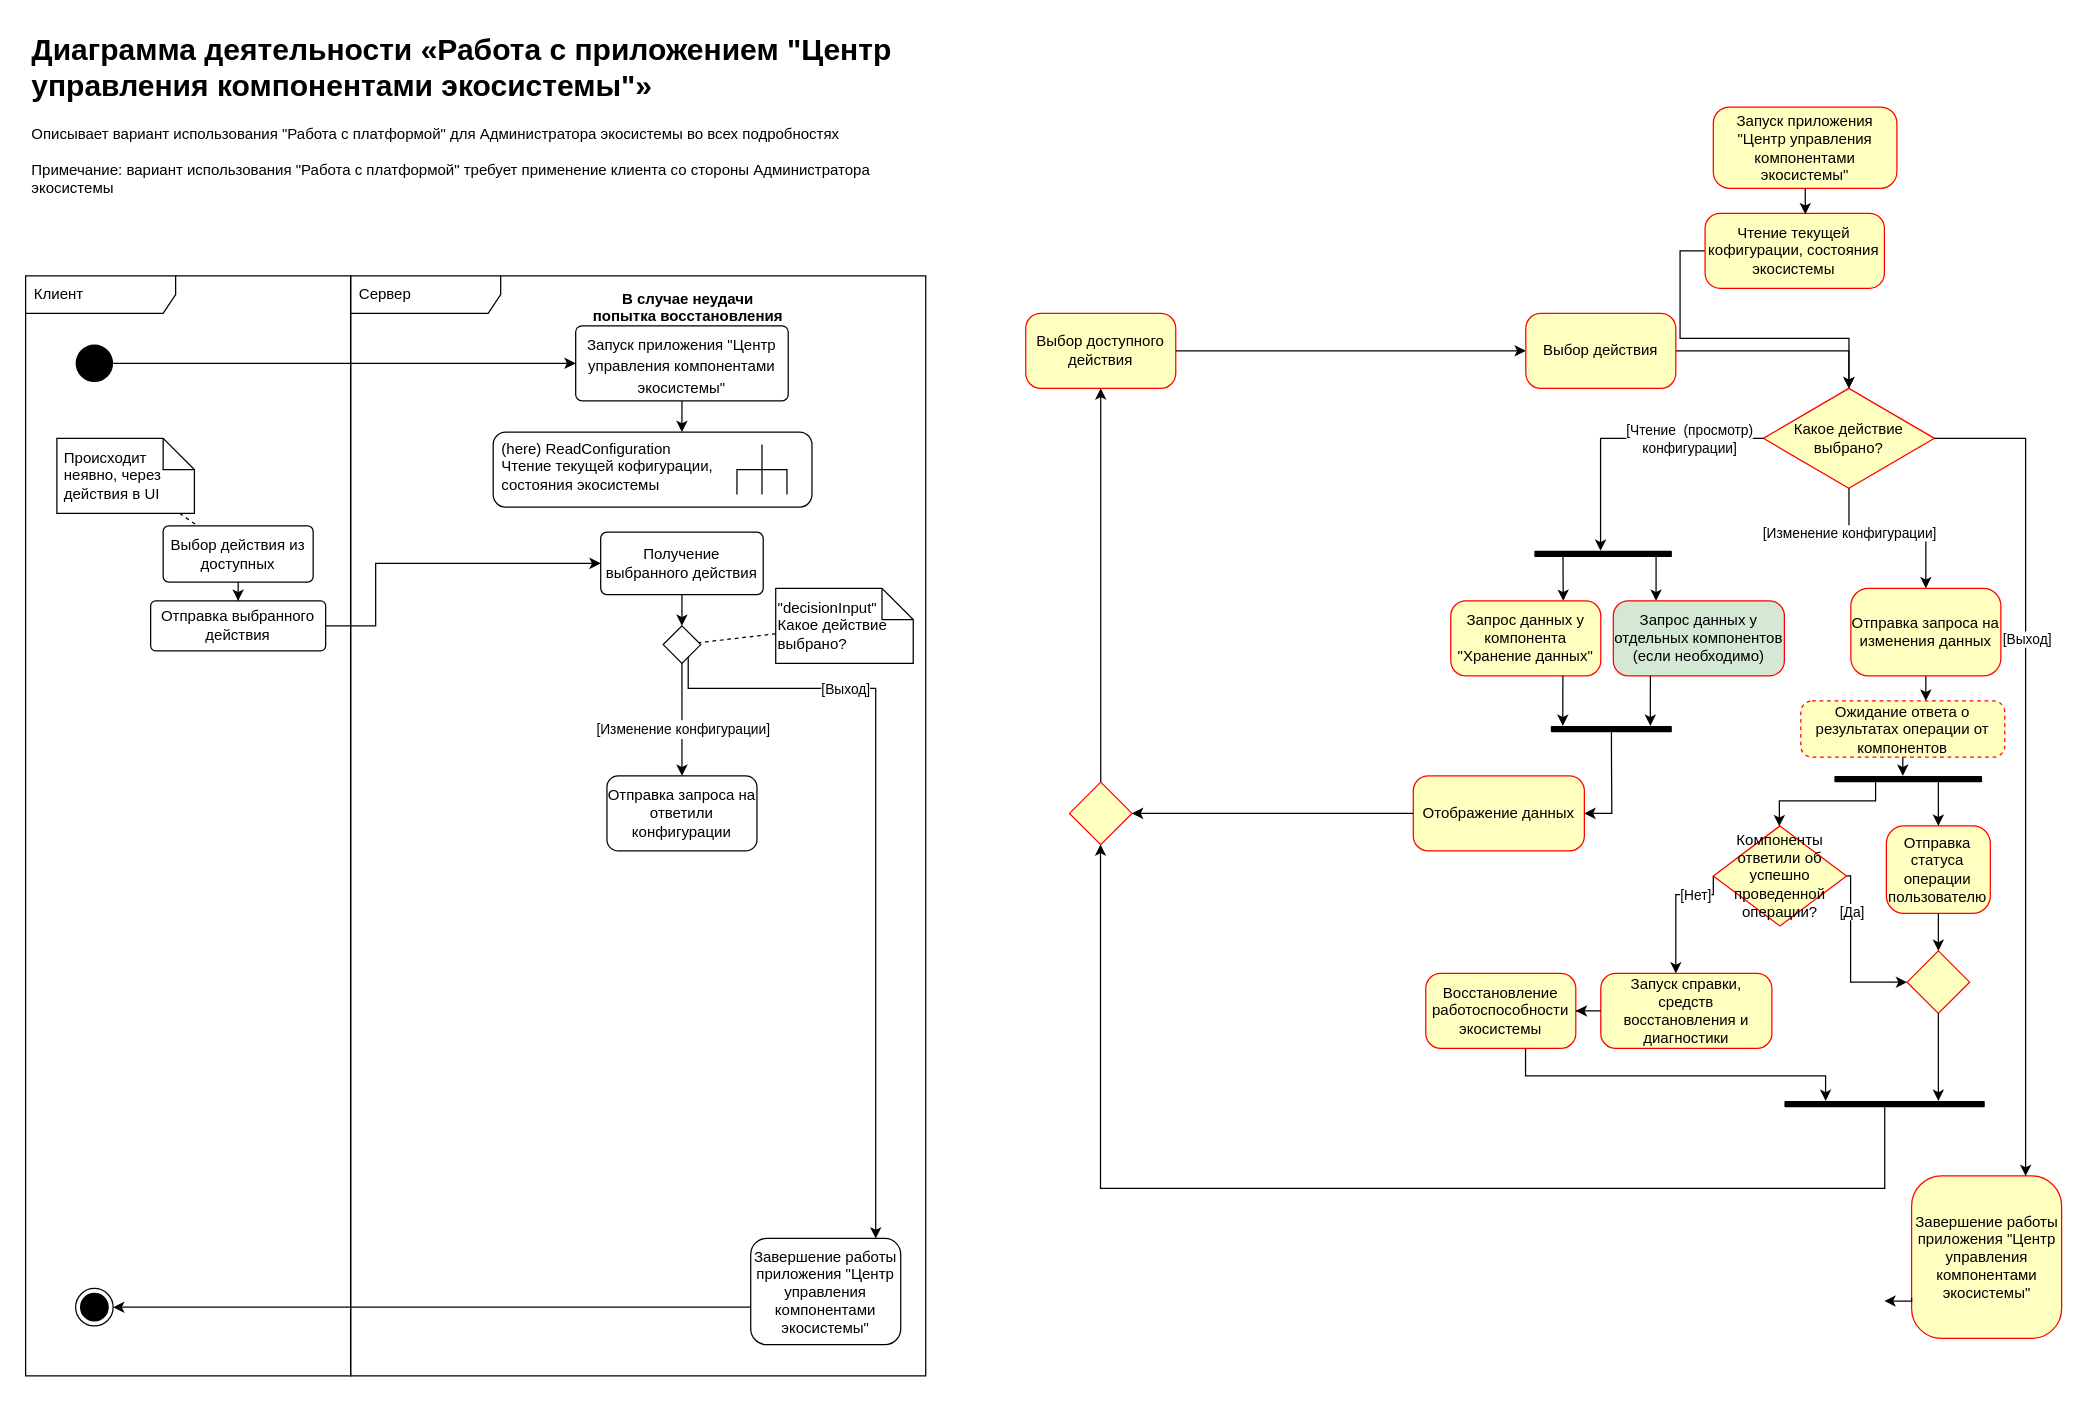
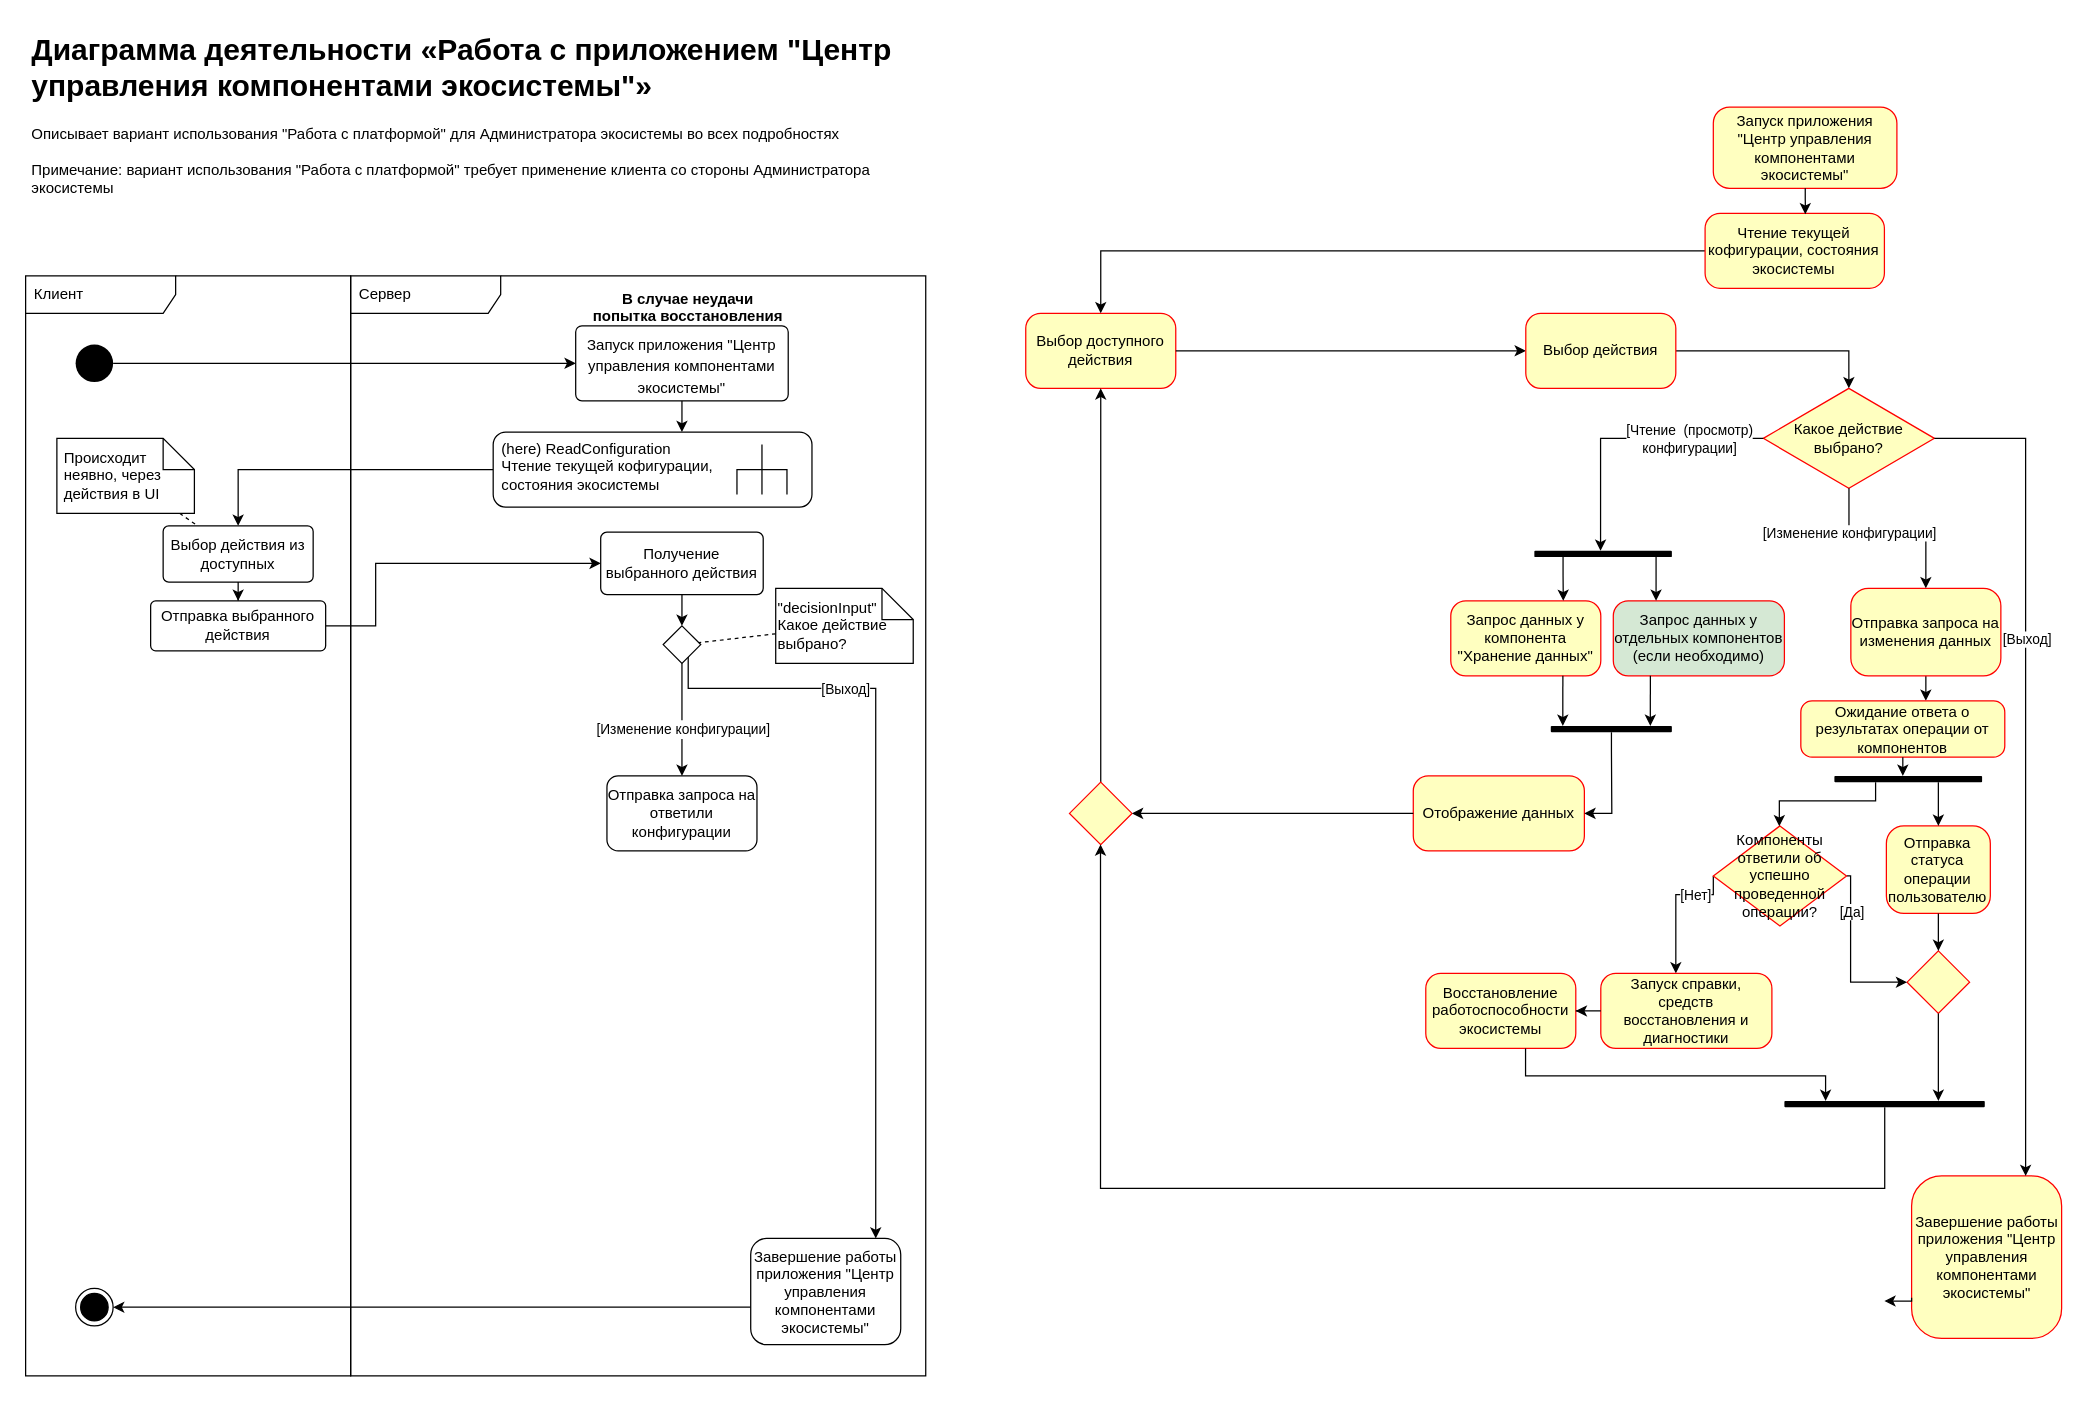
- <mxCell id="24" style="edgeStyle=orthogonalEdgeStyle;rounded=0;orthogonalLoop=1;jettySize=auto;html=1;exitX=0;exitY=0.5;exitDx=0;exitDy=0;" parent="1" source="25" target="6" edge="1"><mxGeometry relative="1" as="geometry" /></mxCell>
+ <mxCell id="24" style="edgeStyle=orthogonalEdgeStyle;rounded=0;orthogonalLoop=1;jettySize=auto;html=1;exitX=0;exitY=0.5;exitDx=0;exitDy=0;entryX=0.5;entryY=0;entryDx=0;entryDy=0;" parent="1" source="25" target="5" edge="1"><mxGeometry relative="1" as="geometry" /></mxCell>
+ <mxCell id="63" value="" style="edgeStyle=orthogonalEdgeStyle;rounded=0;orthogonalLoop=1;jettySize=auto;html=1;" edge="1" parent="1" source="80" target="65"><mxGeometry relative="1" as="geometry"><mxPoint x="380" y="375" as="sourcePoint" /></mxGeometry></mxCell>
- <mxCell id="51" value="Ожидание ответа о результатах операции от компонентов" style="whiteSpace=wrap;html=1;fillColor=#ffffc0;strokeColor=#ff0000;rounded=1;arcSize=20;dashed=1;" parent="1" vertex="1"><mxGeometry x="1439.99" y="560" width="163.15" height="45" as="geometry" /></mxCell>
+ <mxCell id="51" value="Ожидание ответа о результатах операции от компонентов" style="whiteSpace=wrap;html=1;fillColor=#ffffc0;strokeColor=#ff0000;rounded=1;arcSize=20;" parent="1" vertex="1"><mxGeometry x="1439.99" y="560" width="163.15" height="45" as="geometry" /></mxCell>
